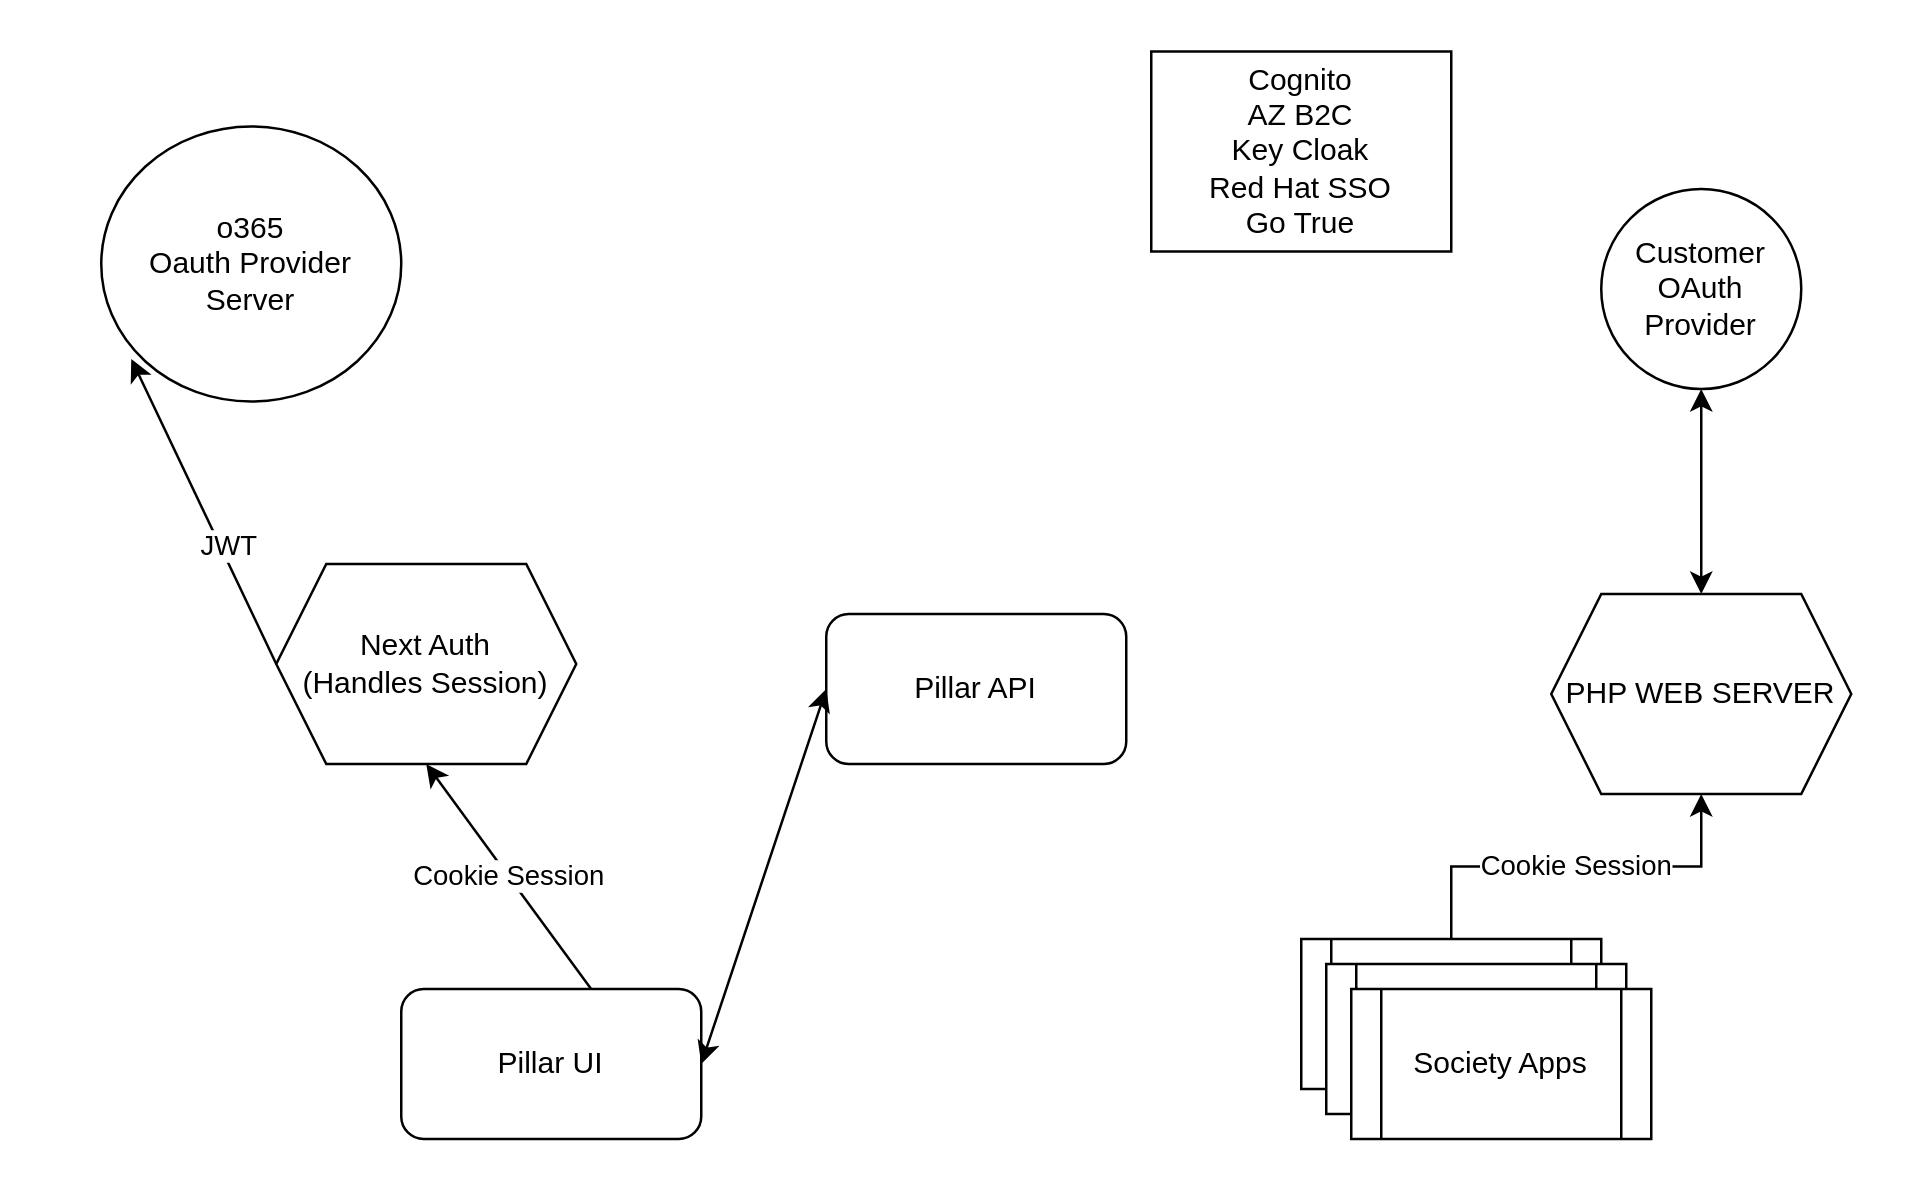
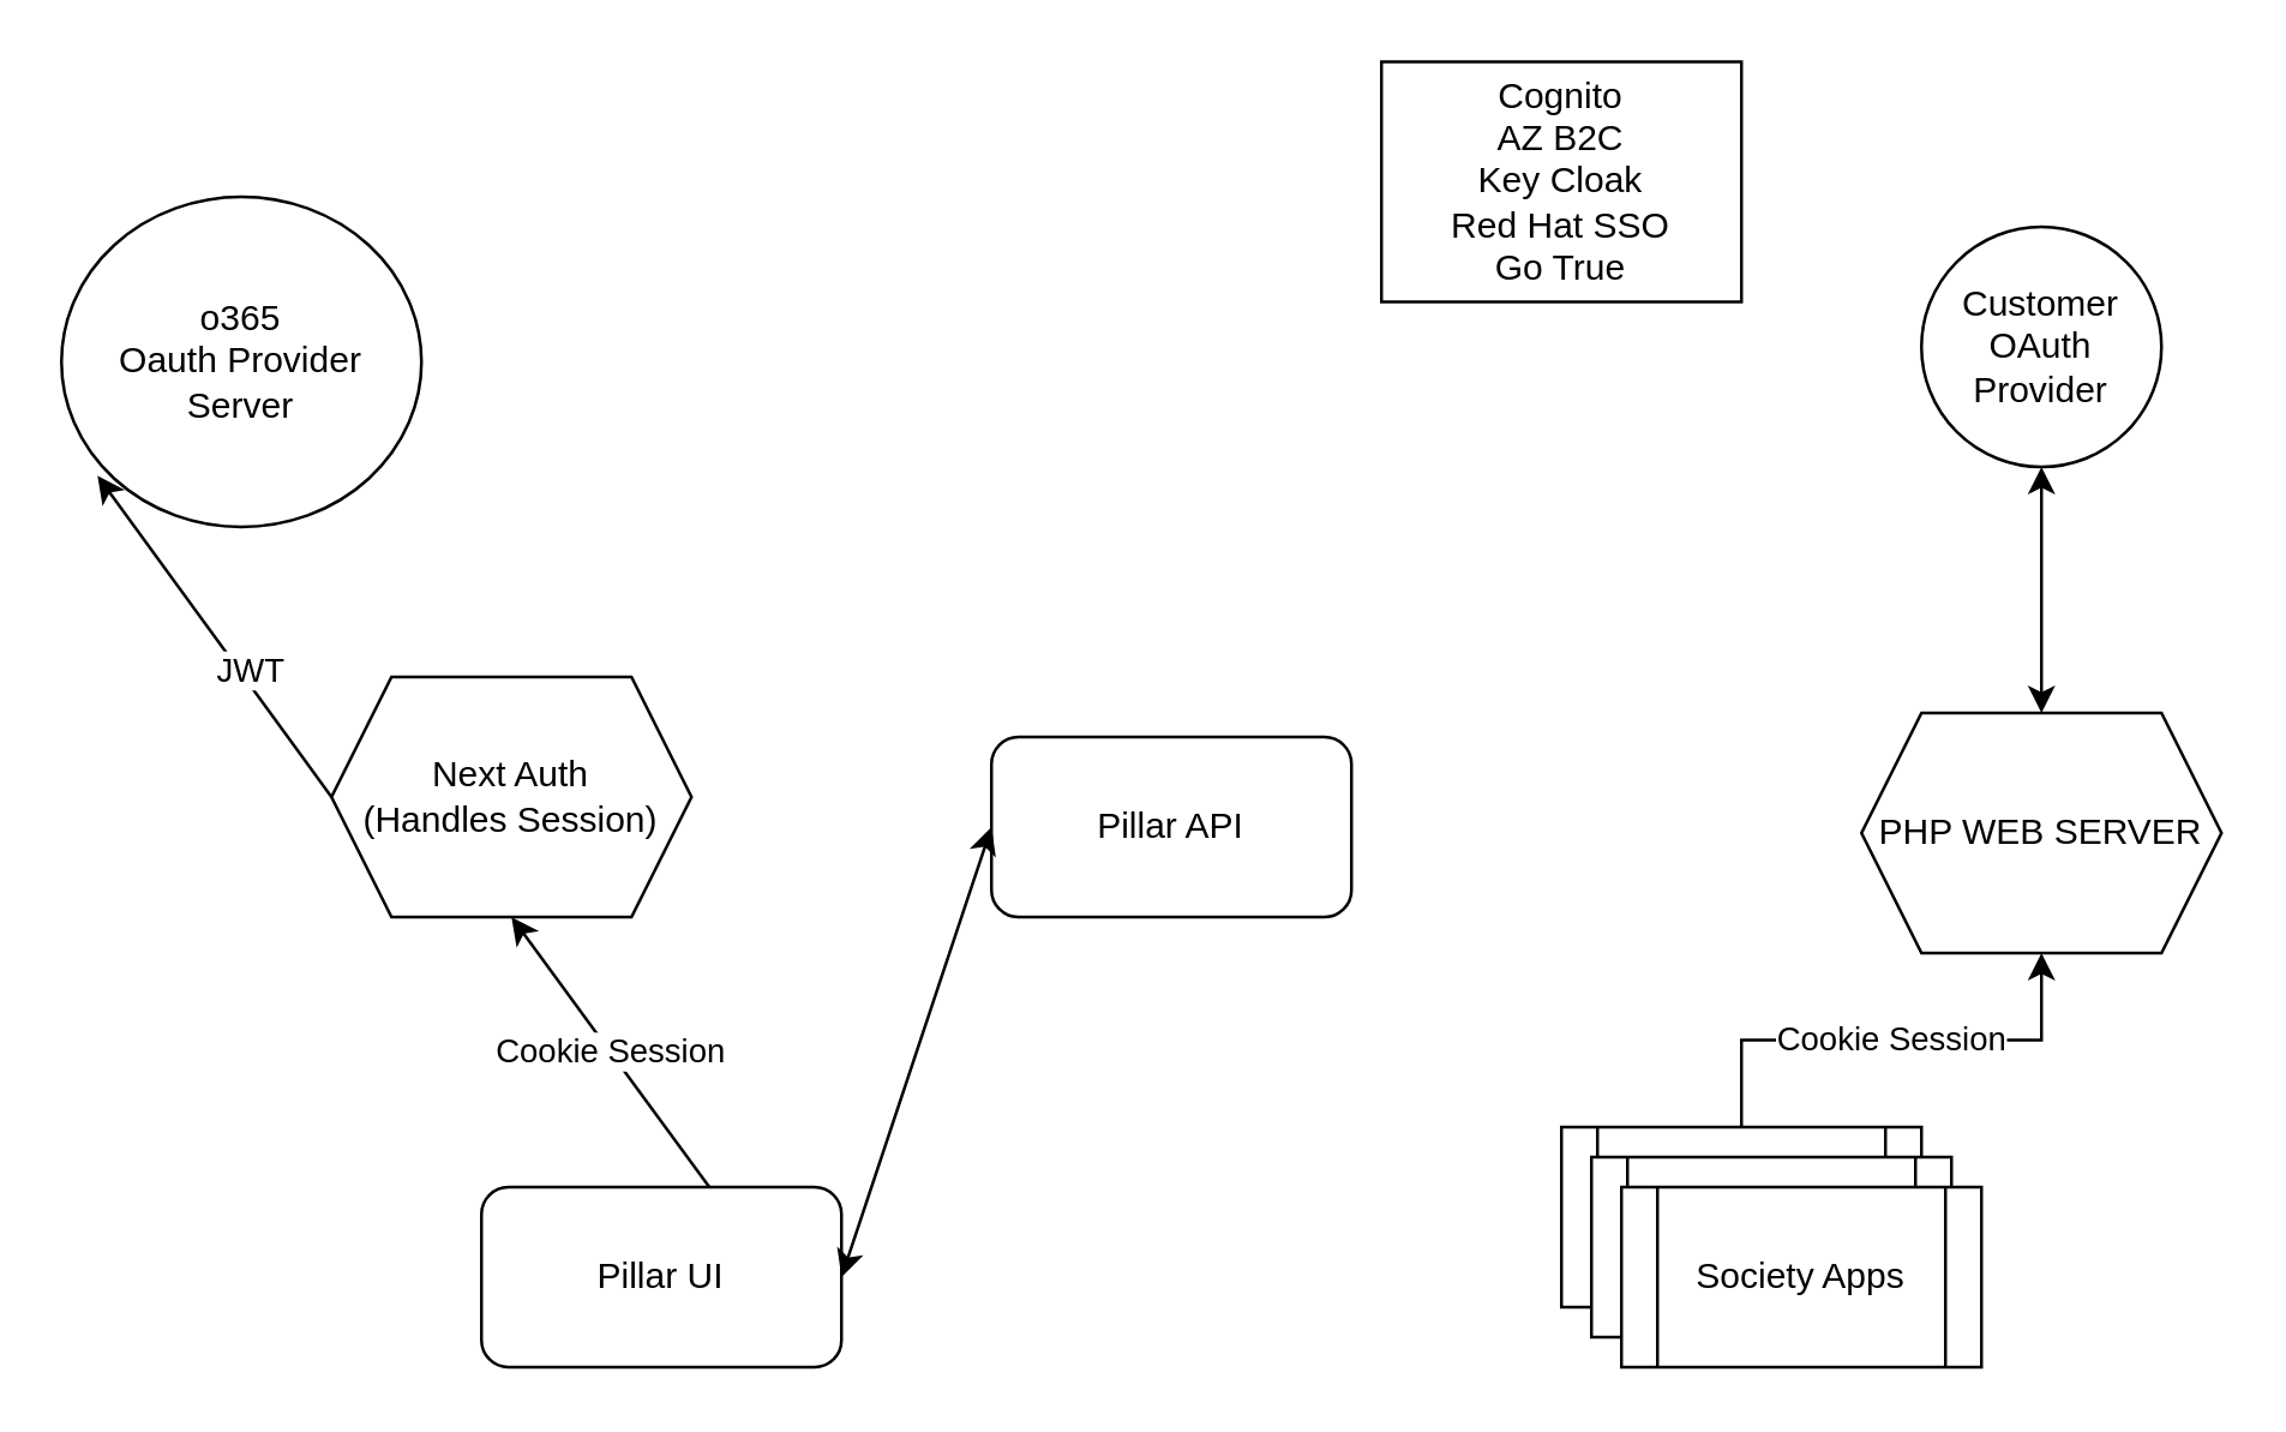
- <mxCell id="2" value="o365&lt;br&gt;Oauth Provider&lt;br&gt;Server" style="ellipse;whiteSpace=wrap;html=1;" vertex="1" parent="1"><mxGeometry x="40" y="50" width="120" height="110" as="geometry" /></mxCell>
+ <mxCell id="2" value="o365&lt;br&gt;Oauth Provider&lt;br&gt;Server" style="ellipse;whiteSpace=wrap;html=1;" vertex="1" parent="1"><mxGeometry x="20" y="65" width="120" height="110" as="geometry" /></mxCell>
